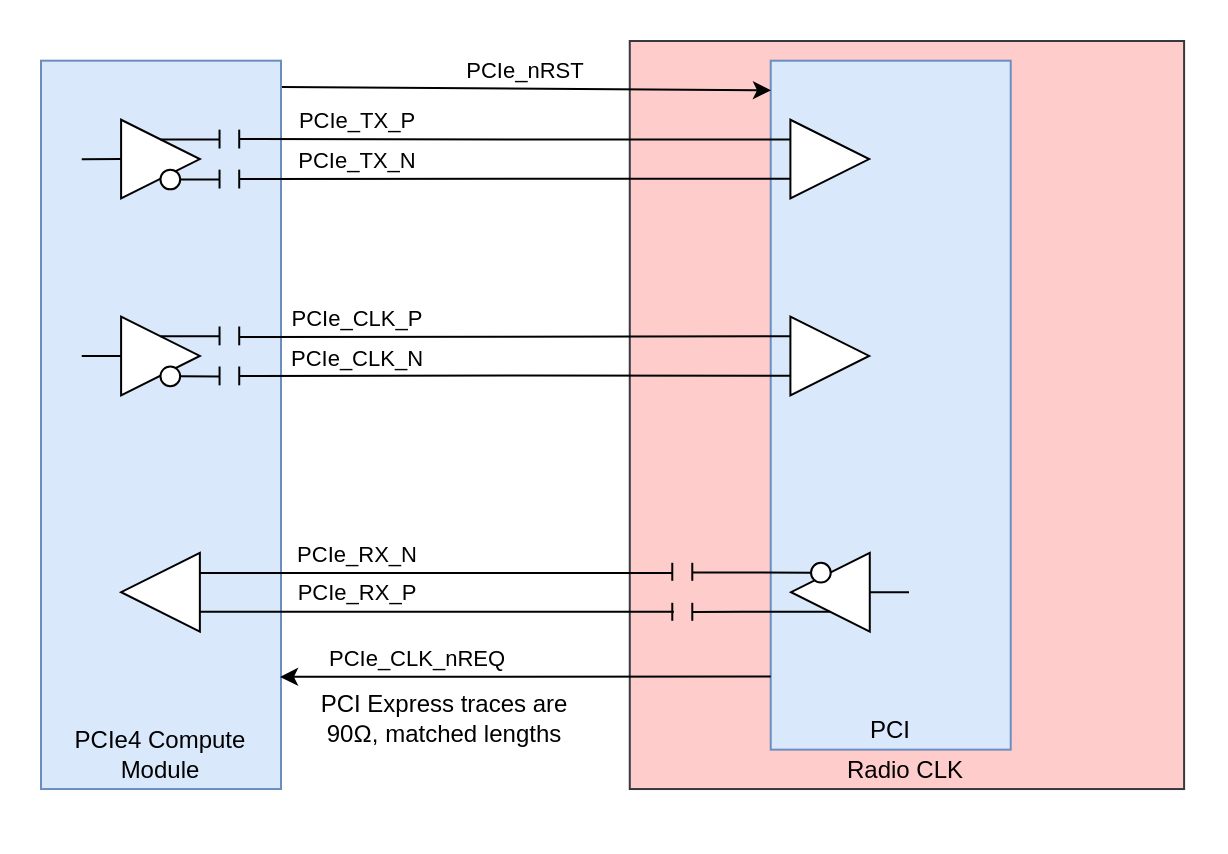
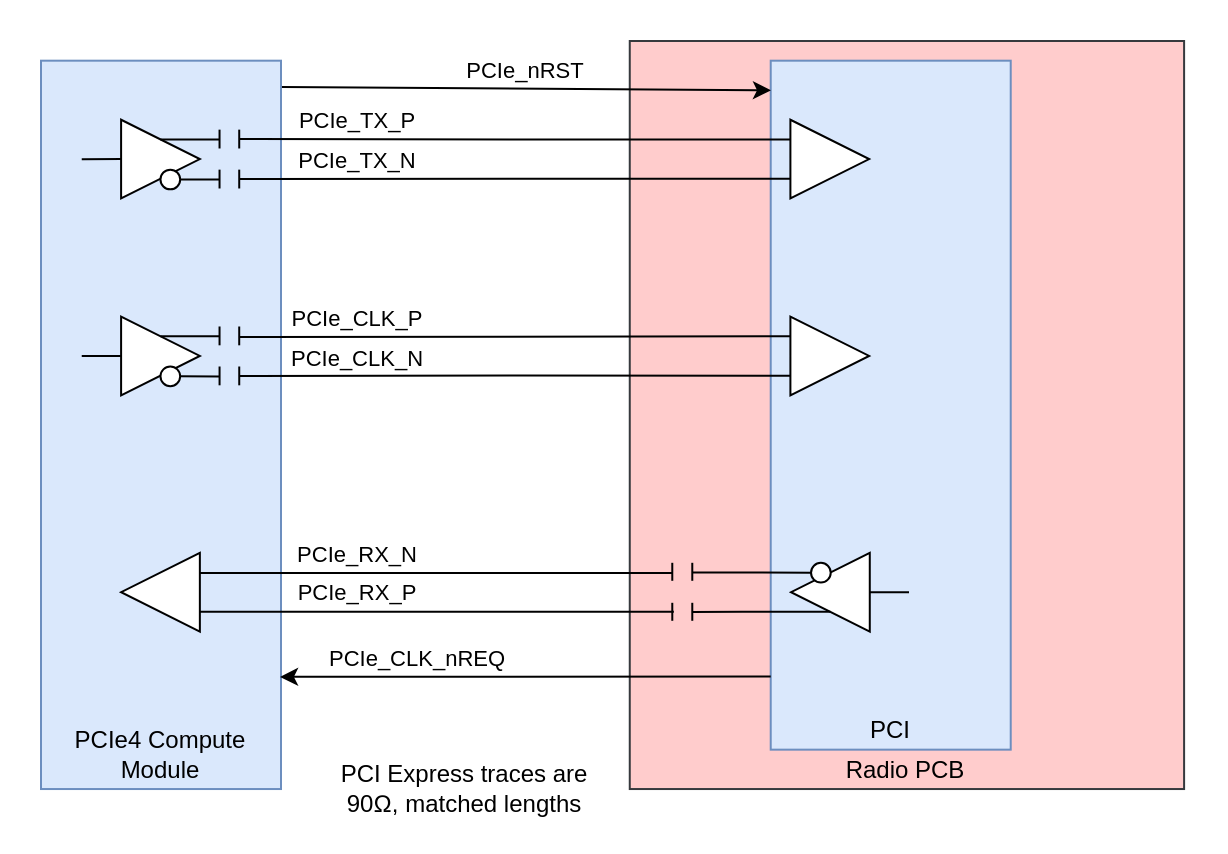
- <mxCell id="53" value="PCI Express traces are 90Ω, matched lengths" style="text;html=1;strokeColor=none;fillColor=none;align=center;verticalAlign=middle;whiteSpace=wrap;rounded=0;" parent="1" vertex="1"><mxGeometry x="153" y="349.17" width="137.79" height="20" as="geometry" /></mxCell>
+ <mxCell id="53" value="PCI Express traces are 90Ω, matched lengths" style="text;html=1;strokeColor=none;fillColor=none;align=center;verticalAlign=middle;whiteSpace=wrap;rounded=0;" parent="1" vertex="1"><mxGeometry x="163" y="384.17" width="137.79" height="20" as="geometry" /></mxCell>
- <mxCell id="2" value="Radio CLK" style="rounded=0;whiteSpace=wrap;html=1;verticalAlign=bottom;fillColor=#ffcccc;strokeColor=#36393d;" parent="1" vertex="1"><mxGeometry x="314.38" width="277.17" height="374.02" as="geometry" y="20" /></mxCell>
+ <mxCell id="2" value="Radio PCB" style="rounded=0;whiteSpace=wrap;html=1;verticalAlign=bottom;fillColor=#ffcccc;strokeColor=#36393d;" parent="1" vertex="1"><mxGeometry x="314.38" width="277.17" height="374.02" as="geometry" y="20" /></mxCell>
